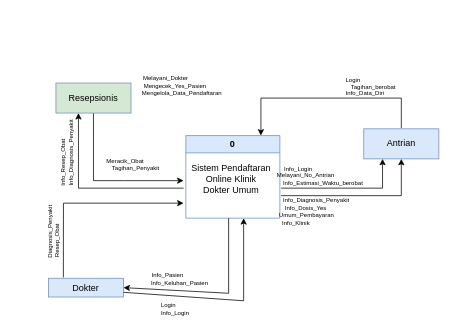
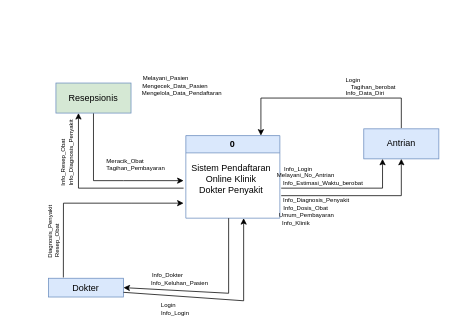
- <mxCell id="22" value="&lt;span style=&quot;font-size: 8px;&quot;&gt;Melayani_Dokter&lt;/span&gt;" style="text;html=1;strokeColor=none;fillColor=none;align=center;verticalAlign=middle;whiteSpace=wrap;rounded=0;" vertex="1" parent="1"><mxGeometry x="184" y="98" width="73" height="10" as="geometry" /></mxCell>
+ <mxCell id="22" value="&lt;span style=&quot;font-size: 8px;&quot;&gt;Melayani_Pasien&lt;/span&gt;" style="text;html=1;strokeColor=none;fillColor=none;align=center;verticalAlign=middle;whiteSpace=wrap;rounded=0;" vertex="1" parent="1"><mxGeometry x="184" y="98" width="73" height="10" as="geometry" /></mxCell>
- <mxCell id="28" value="&lt;span style=&quot;font-size: 8px;&quot;&gt;Mengecek_Yes_Pasien&lt;/span&gt;" style="text;html=1;strokeColor=none;fillColor=none;align=center;verticalAlign=middle;whiteSpace=wrap;rounded=0;" vertex="1" parent="1"><mxGeometry x="188" y="108" width="90" height="10" as="geometry" /></mxCell>
+ <mxCell id="28" value="&lt;span style=&quot;font-size: 8px;&quot;&gt;Mengecek_Data_Pasien&lt;/span&gt;" style="text;html=1;strokeColor=none;fillColor=none;align=center;verticalAlign=middle;whiteSpace=wrap;rounded=0;" vertex="1" parent="1"><mxGeometry x="188" y="108" width="90" height="10" as="geometry" /></mxCell>
- <mxCell id="32" value="&lt;span style=&quot;font-size: 8px;&quot;&gt;Tagihan_Penyakit&lt;/span&gt;" style="text;html=1;strokeColor=none;fillColor=none;align=center;verticalAlign=middle;whiteSpace=wrap;rounded=0;" vertex="1" parent="1"><mxGeometry x="144" y="217" width="73" height="10" as="geometry" /></mxCell>
+ <mxCell id="32" value="&lt;span style=&quot;font-size: 8px;&quot;&gt;Tagihan_Pembayaran&lt;/span&gt;" style="text;html=1;strokeColor=none;fillColor=none;align=center;verticalAlign=middle;whiteSpace=wrap;rounded=0;" vertex="1" parent="1"><mxGeometry x="144" y="217" width="73" height="10" as="geometry" /></mxCell>
- <mxCell id="4" value="Sistem Pendaftaran&lt;br&gt;Online Klinik &lt;br&gt;Dokter Umum" style="text;html=1;align=center;verticalAlign=middle;resizable=0;points=[];autosize=1;" vertex="1" parent="3"><mxGeometry x="-4.75" y="28" width="130" height="60" as="geometry" /></mxCell>
+ <mxCell id="4" value="Sistem Pendaftaran&lt;br&gt;Online Klinik &lt;br&gt;Dokter Penyakit" style="text;html=1;align=center;verticalAlign=middle;resizable=0;points=[];autosize=1;" vertex="1" parent="3"><mxGeometry x="-4.75" y="28" width="130" height="60" as="geometry" /></mxCell>
- <mxCell id="27" value="&lt;span style=&quot;font-size: 8px;&quot;&gt;Info_Dosis_Yes&lt;/span&gt;" style="text;html=1;strokeColor=none;fillColor=none;align=center;verticalAlign=middle;whiteSpace=wrap;rounded=0;" vertex="1" parent="1"><mxGeometry x="367" y="270" width="80" height="10" as="geometry" /></mxCell>
+ <mxCell id="27" value="&lt;span style=&quot;font-size: 8px;&quot;&gt;Info_Dosis_Obat&lt;/span&gt;" style="text;html=1;strokeColor=none;fillColor=none;align=center;verticalAlign=middle;whiteSpace=wrap;rounded=0;" vertex="1" parent="1"><mxGeometry x="367" y="270" width="80" height="10" as="geometry" /></mxCell>
- <mxCell id="14" value="&lt;font style=&quot;font-size: 8px;&quot;&gt;Info_Pasien&lt;/font&gt;" style="text;html=1;strokeColor=none;fillColor=none;align=center;verticalAlign=middle;whiteSpace=wrap;rounded=0;" vertex="1" parent="1"><mxGeometry x="190" y="360" width="66" height="10" as="geometry" /></mxCell>
+ <mxCell id="14" value="&lt;font style=&quot;font-size: 8px;&quot;&gt;Info_Dokter&lt;/font&gt;" style="text;html=1;strokeColor=none;fillColor=none;align=center;verticalAlign=middle;whiteSpace=wrap;rounded=0;" vertex="1" parent="1"><mxGeometry x="190" y="360" width="66" height="10" as="geometry" /></mxCell>
